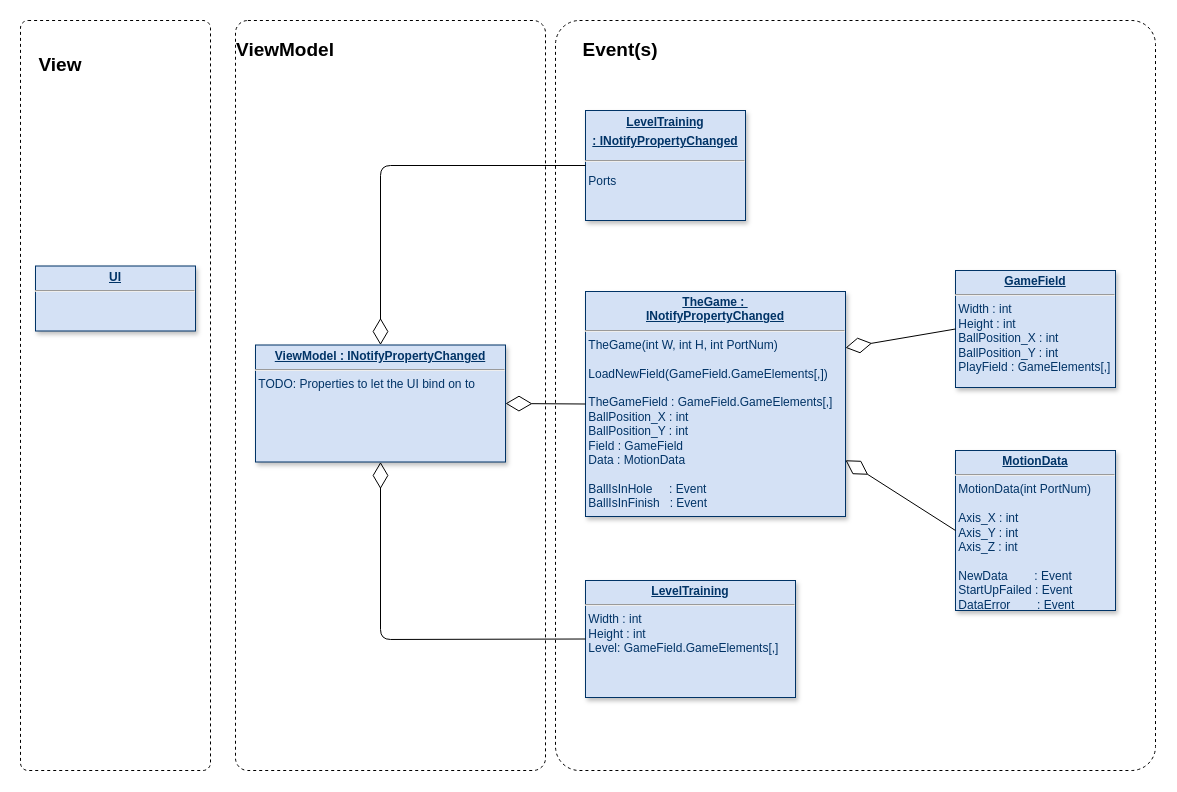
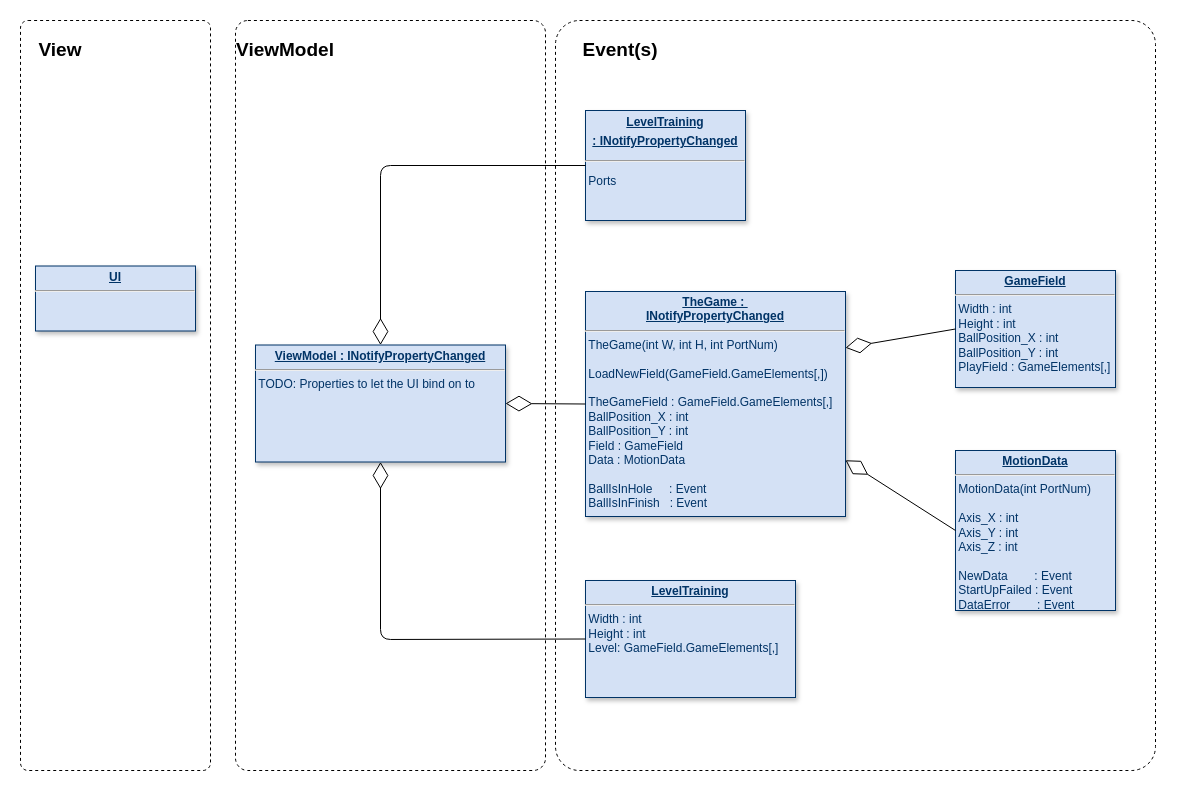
- <mxCell id="19" value="&lt;font style=&quot;font-size: 19px&quot;&gt;&lt;b&gt;View&lt;/b&gt;&lt;/font&gt;" style="text;html=1;strokeColor=none;fillColor=none;align=center;verticalAlign=middle;whiteSpace=wrap;rounded=0;dashed=1;" vertex="1" parent="1"><mxGeometry x="25" y="55" width="70" height="20" as="geometry" /></mxCell>
+ <mxCell id="19" value="&lt;font style=&quot;font-size: 19px&quot;&gt;&lt;b&gt;View&lt;/b&gt;&lt;/font&gt;" style="text;html=1;strokeColor=none;fillColor=none;align=center;verticalAlign=middle;whiteSpace=wrap;rounded=0;dashed=1;" vertex="1" parent="1"><mxGeometry x="25" y="40" width="70" height="20" as="geometry" /></mxCell>
